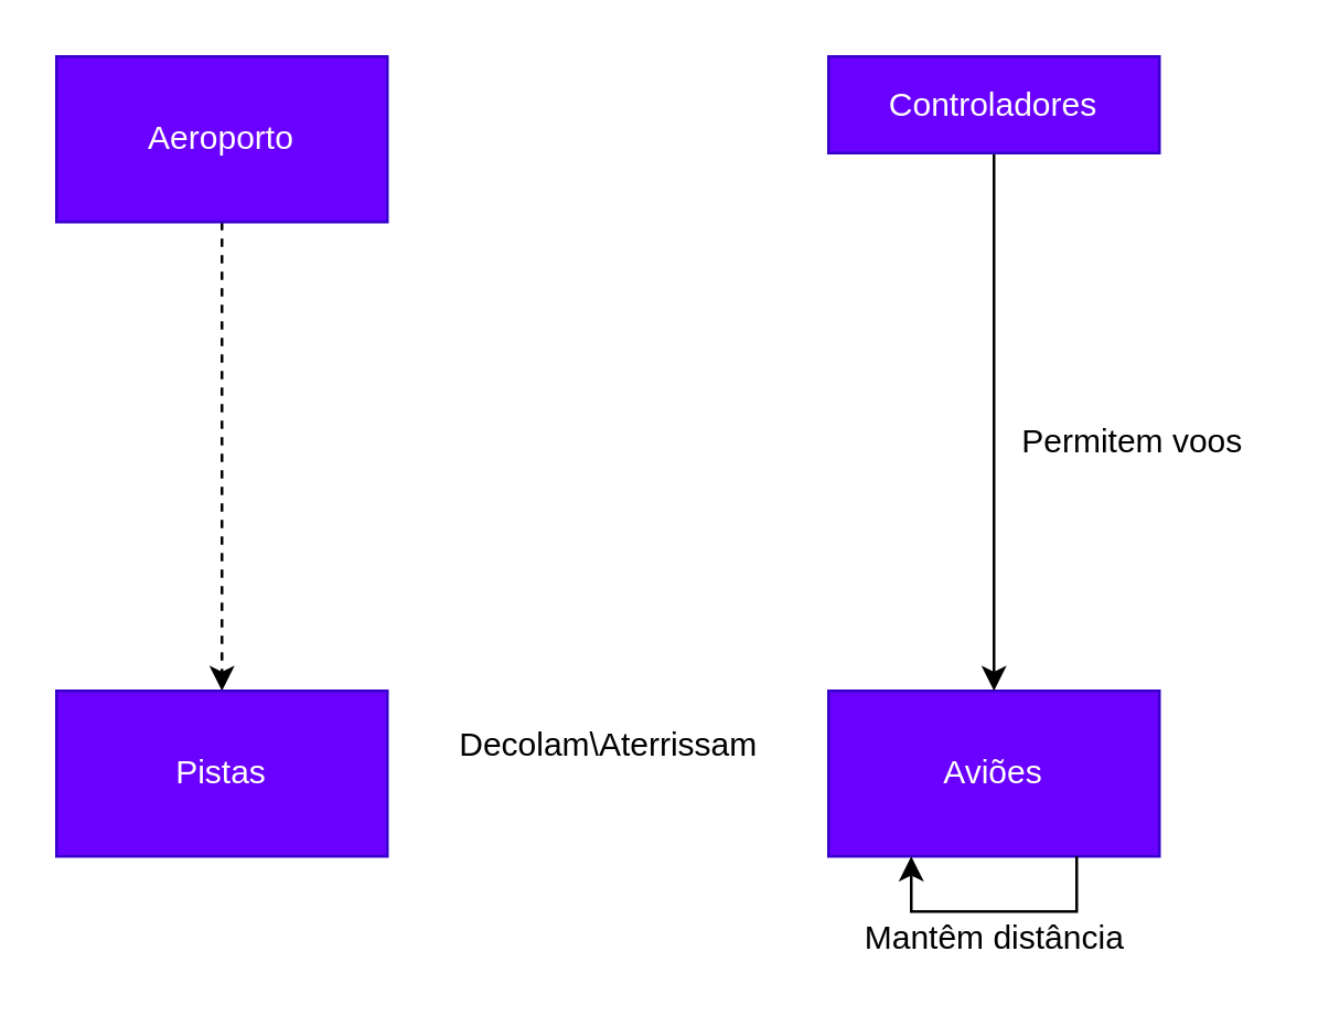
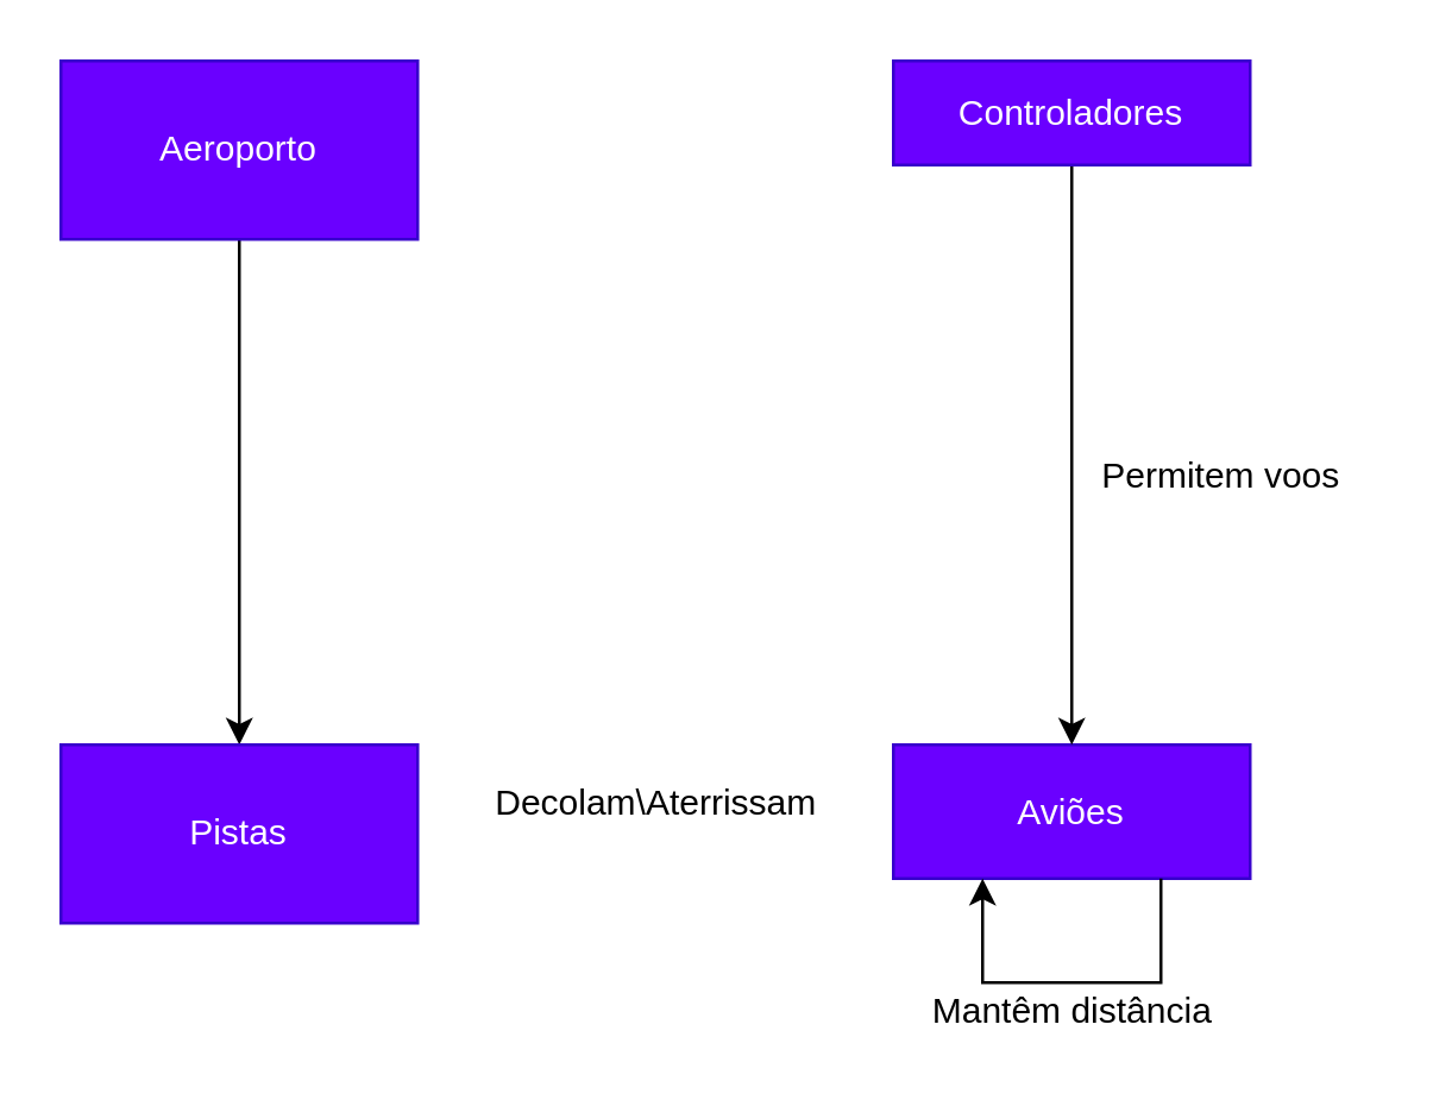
- <mxCell id="2" value="" style="edgeStyle=orthogonalEdgeStyle;rounded=0;orthogonalLoop=1;jettySize=auto;html=1;entryX=0.5;entryY=0;entryDx=0;entryDy=0;dashed=1;" edge="1" parent="1" source="8" target="3"><mxGeometry relative="1" as="geometry"><Array as="points"><mxPoint x="80" y="70" /></Array></mxGeometry></mxCell>
+ <mxCell id="2" value="" style="edgeStyle=orthogonalEdgeStyle;rounded=0;orthogonalLoop=1;jettySize=auto;html=1;entryX=0.5;entryY=0;entryDx=0;entryDy=0;" edge="1" parent="1" source="8" target="3"><mxGeometry relative="1" as="geometry"><Array as="points"><mxPoint x="80" y="70" /></Array></mxGeometry></mxCell>
- <mxCell id="4" value="Aviões" style="whiteSpace=wrap;html=1;fillColor=#6a00ff;fontColor=#ffffff;strokeColor=#3700CC;" vertex="1" parent="1"><mxGeometry x="300" y="250" width="120" height="60" as="geometry" /></mxCell>
+ <mxCell id="4" value="Aviões" style="whiteSpace=wrap;html=1;fillColor=#6a00ff;fontColor=#ffffff;strokeColor=#3700CC;" vertex="1" parent="1"><mxGeometry x="300" y="250" width="120" height="45" as="geometry" /></mxCell>
